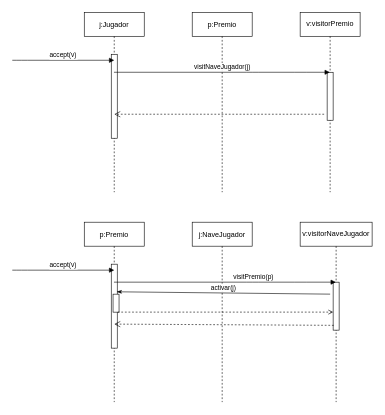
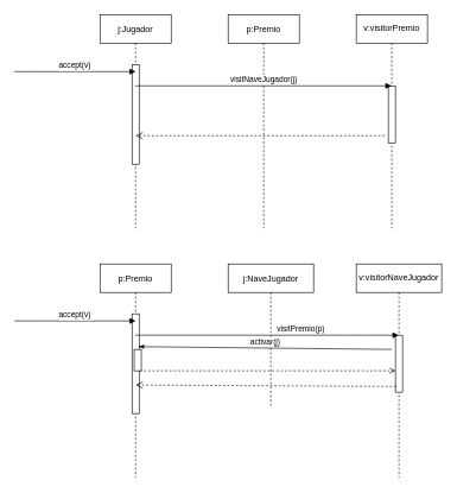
- <mxCell id="13" value="j:NaveJugador" style="shape=umlLifeline;perimeter=lifelinePerimeter;container=1;collapsible=0;recursiveResize=0;rounded=0;shadow=0;strokeWidth=1;" vertex="1" parent="1"><mxGeometry x="320" y="370" width="100" height="300" as="geometry" /></mxCell>
+ <mxCell id="13" value="j:NaveJugador" style="shape=umlLifeline;perimeter=lifelinePerimeter;container=1;collapsible=0;recursiveResize=0;rounded=0;shadow=0;strokeWidth=1;" vertex="1" parent="1"><mxGeometry x="320" y="370" width="120" height="200" as="geometry" /></mxCell>
